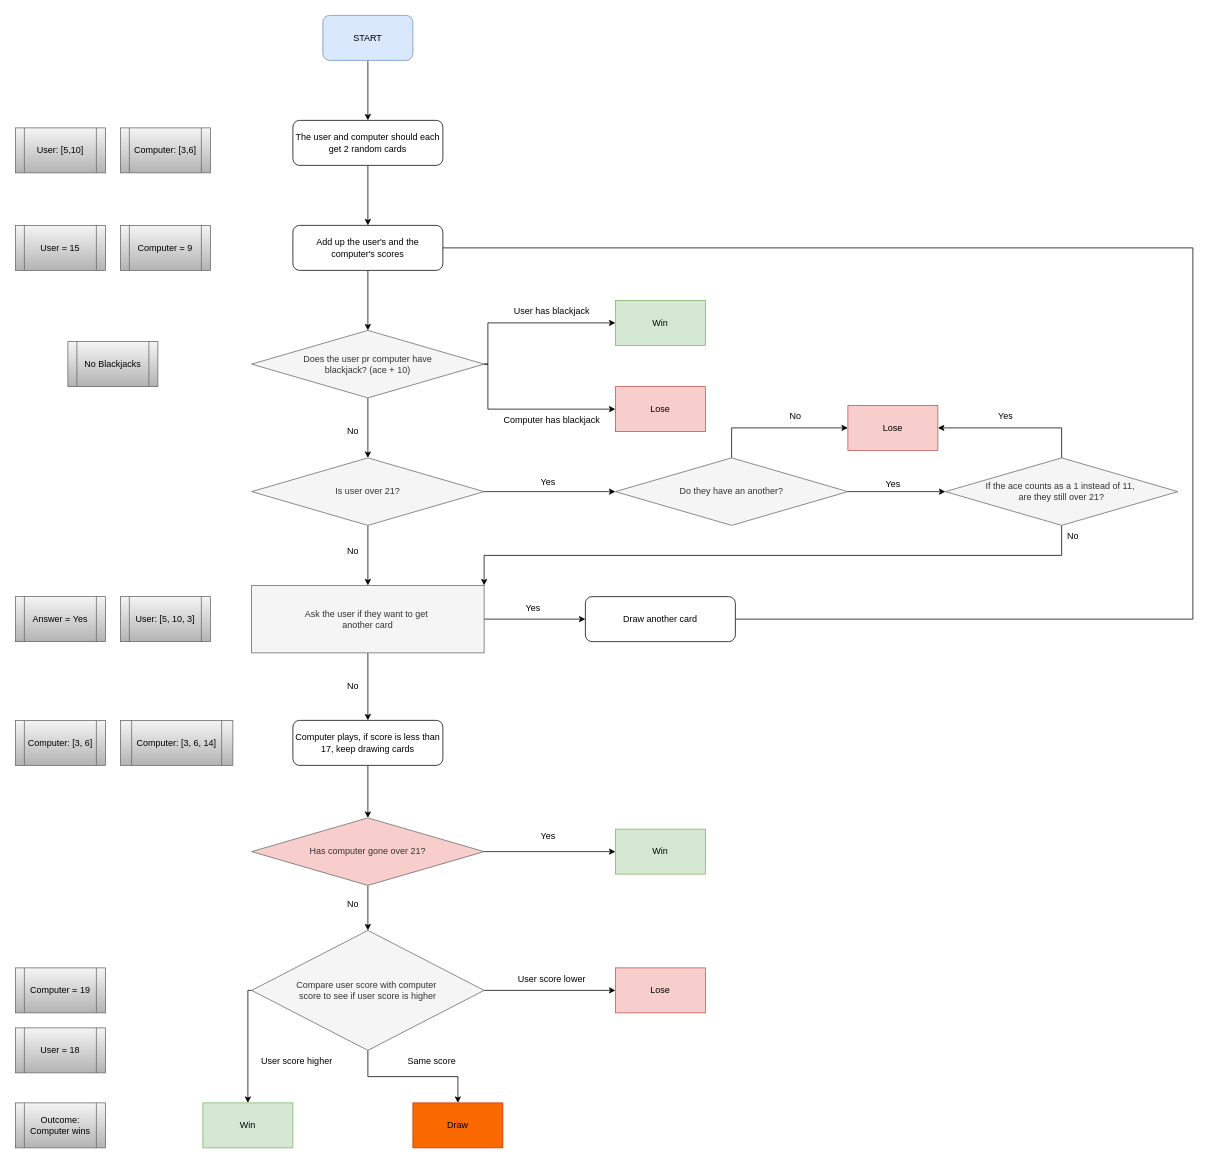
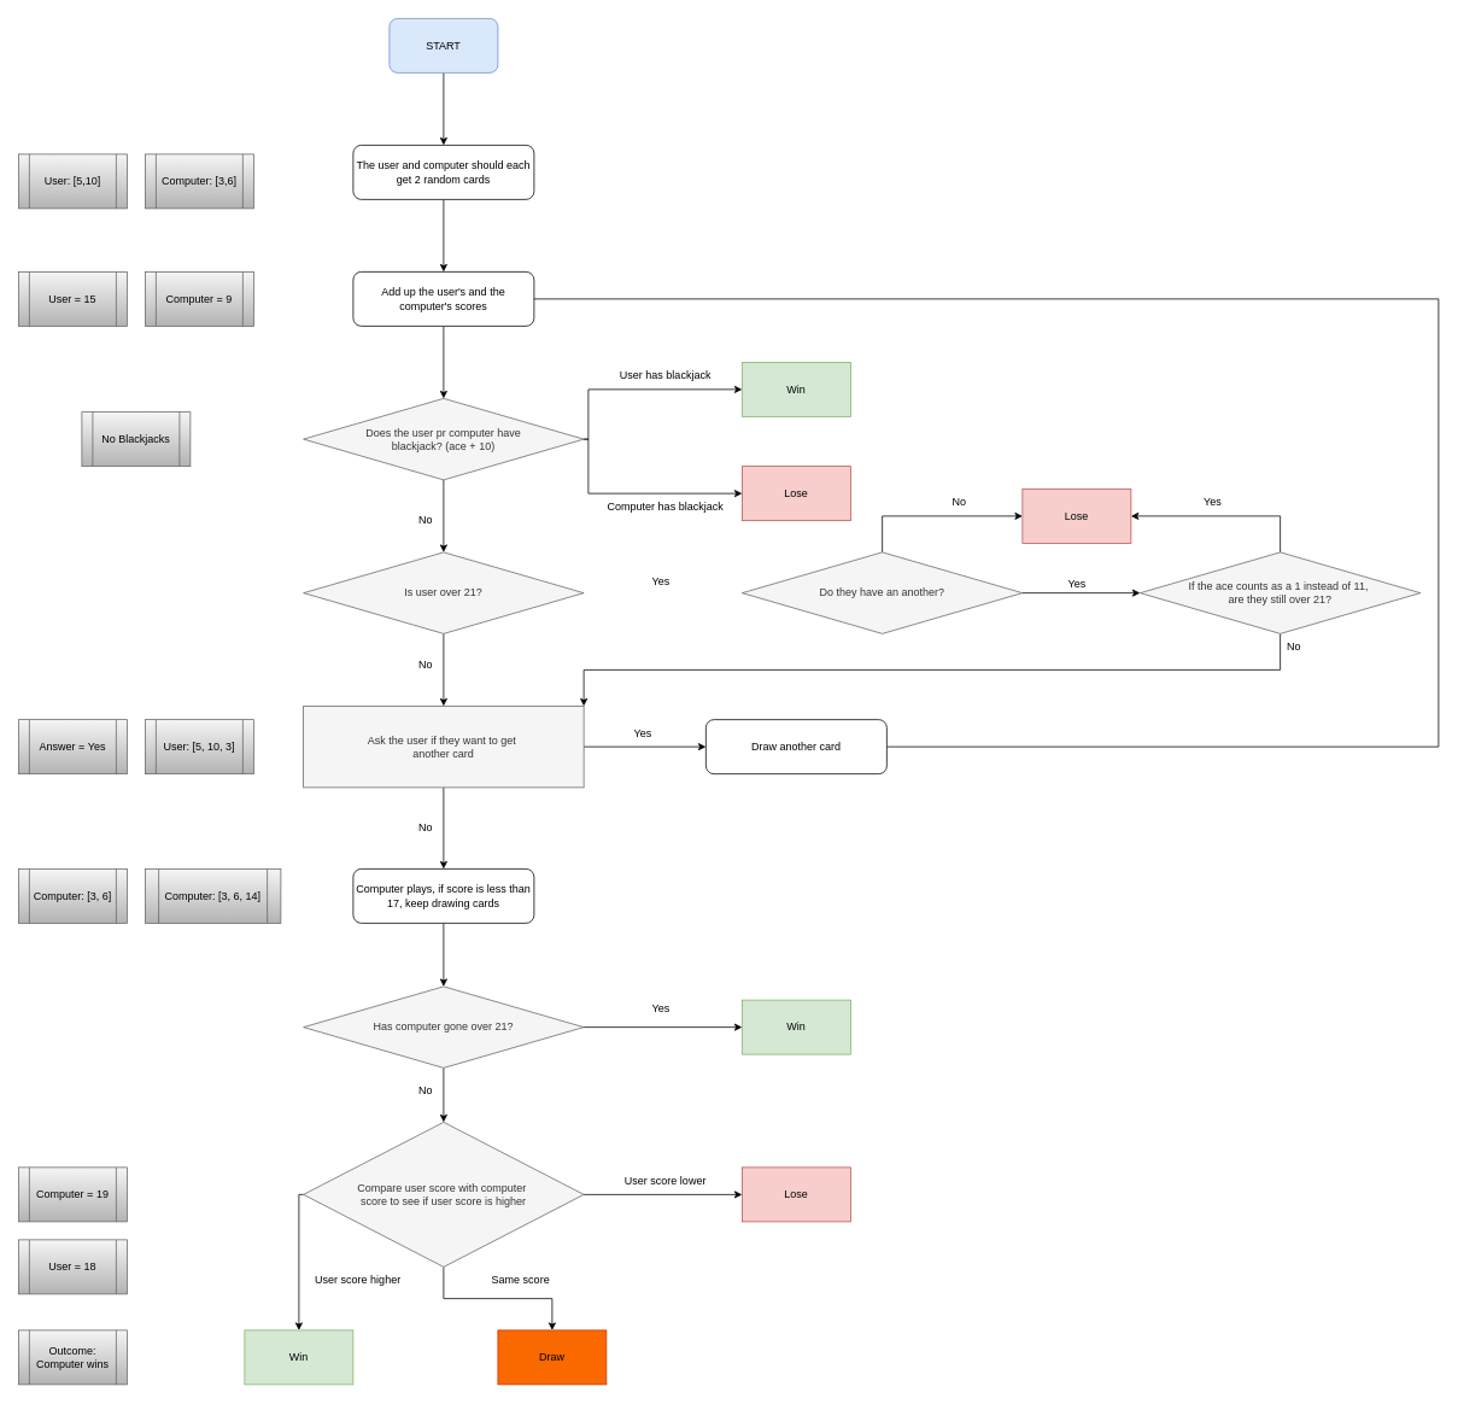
- <mxCell id="19" style="edgeStyle=orthogonalEdgeStyle;rounded=0;orthogonalLoop=1;jettySize=auto;html=1;exitX=1;exitY=0.5;exitDx=0;exitDy=0;entryX=0;entryY=0.5;entryDx=0;entryDy=0;" edge="1" parent="1" source="20" target="33"><mxGeometry relative="1" as="geometry" /></mxCell>
- <mxCell id="44" value="Has computer gone over 21?" style="rhombus;whiteSpace=wrap;html=1;fillColor=#f8cecc;strokeColor=#666666;fontColor=#333333;" vertex="1" parent="1"><mxGeometry x="335" y="1090" width="310" height="90" as="geometry" /></mxCell>
+ <mxCell id="44" value="Has computer gone over 21?" style="rhombus;whiteSpace=wrap;html=1;fillColor=#f5f5f5;strokeColor=#666666;fontColor=#333333;" vertex="1" parent="1"><mxGeometry x="335" y="1090" width="310" height="90" as="geometry" /></mxCell>
